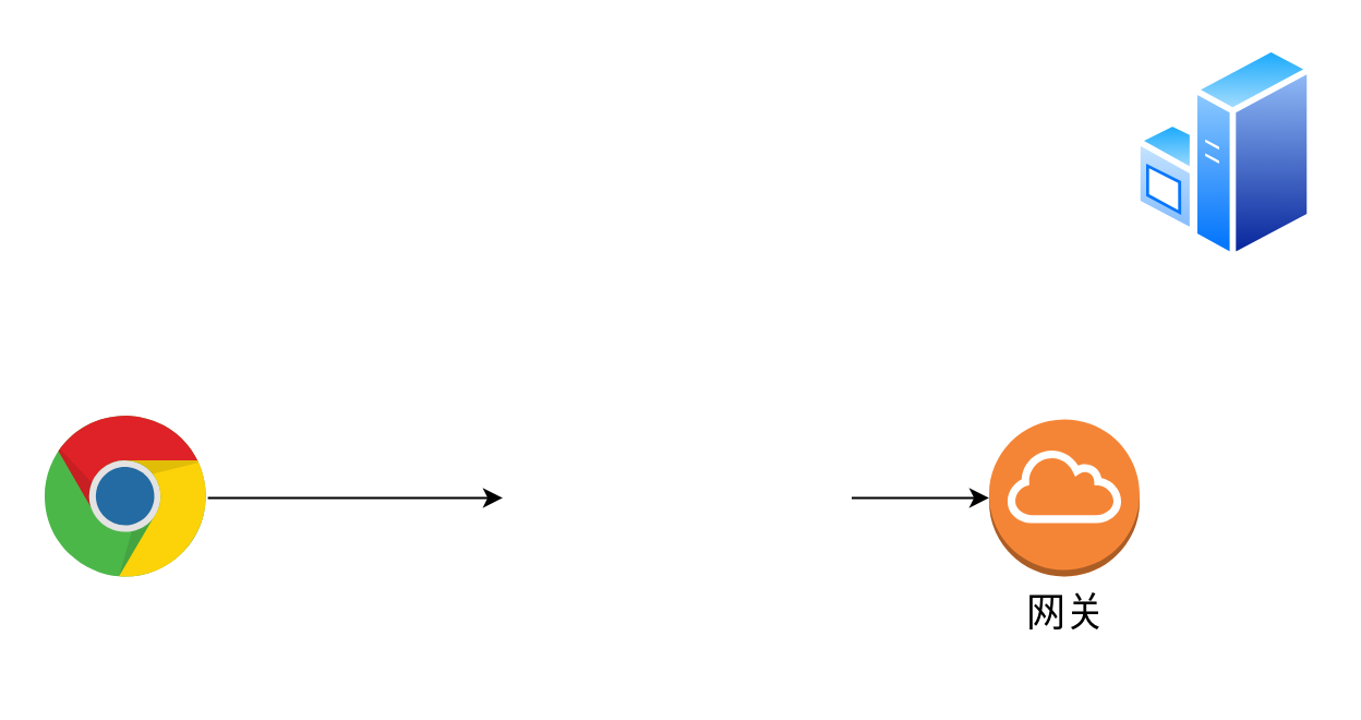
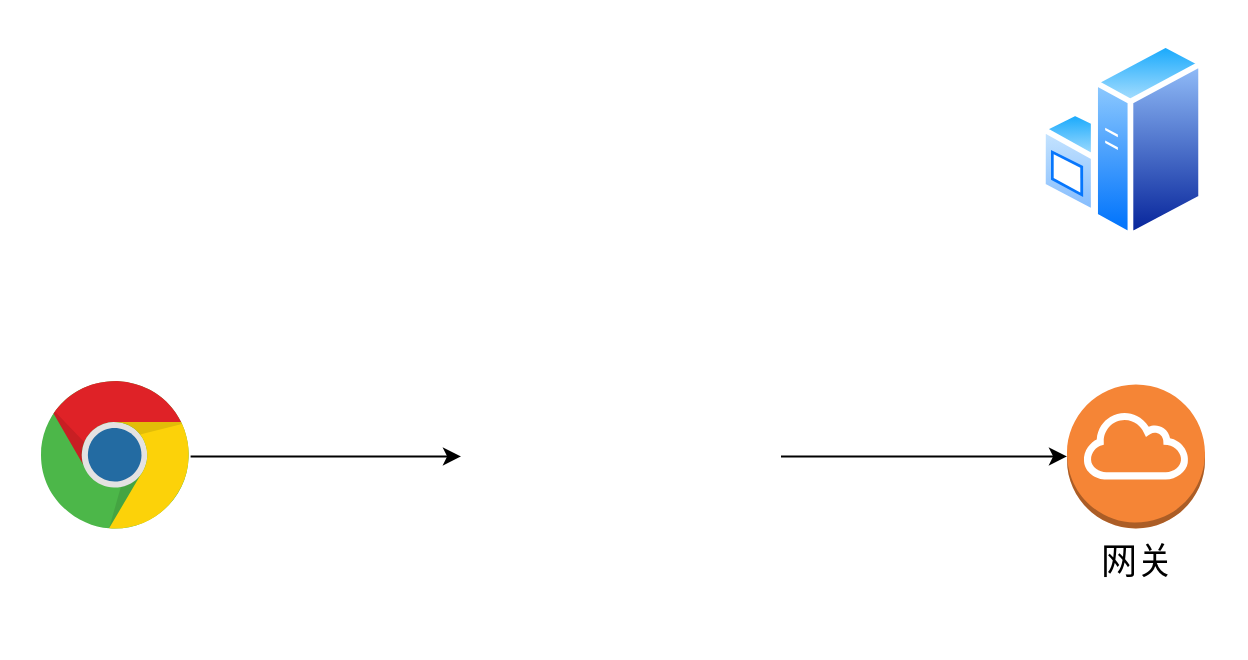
- <mxCell id="5" value="网关" style="outlineConnect=0;dashed=0;verticalLabelPosition=bottom;verticalAlign=top;align=center;html=1;shape=mxgraph.aws3.internet_gateway;fillColor=#F58536;gradientColor=none;fontSize=18;" vertex="1" parent="1"><mxGeometry x="453" y="191.7" width="69" height="72" as="geometry" /></mxCell>
+ <mxCell id="5" value="网关" style="outlineConnect=0;dashed=0;verticalLabelPosition=bottom;verticalAlign=top;align=center;html=1;shape=mxgraph.aws3.internet_gateway;fillColor=#F58536;gradientColor=none;fontSize=18;" vertex="1" parent="1"><mxGeometry x="533" y="191.7" width="69" height="72" as="geometry" /></mxCell>
